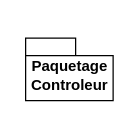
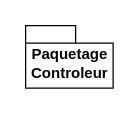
- <mxCell id="2" value="Paquetage&lt;br&gt;Controleur" style="shape=folder;fontStyle=1;spacingTop=10;tabWidth=40;tabHeight=14;tabPosition=left;html=1;" vertex="1" parent="1"><mxGeometry x="20" y="30" width="70" height="50" as="geometry" /></mxCell>
+ <mxCell id="2" value="Paquetage&lt;br&gt;Controleur" style="shape=folder;fontStyle=1;spacingTop=10;tabWidth=40;tabHeight=14;tabPosition=left;html=1;" vertex="1" parent="1"><mxGeometry x="20" y="20" width="70" height="50" as="geometry" /></mxCell>
